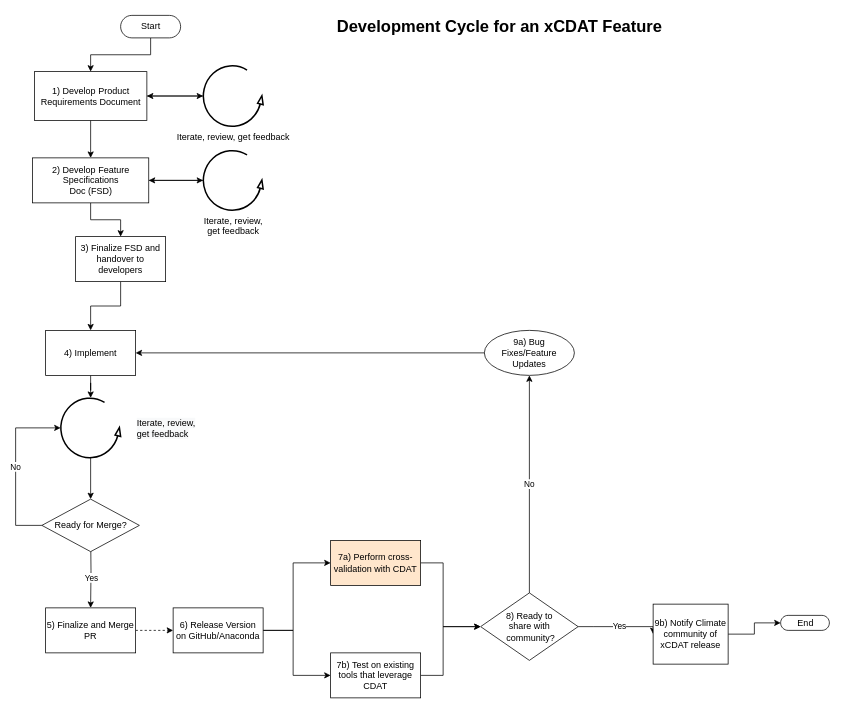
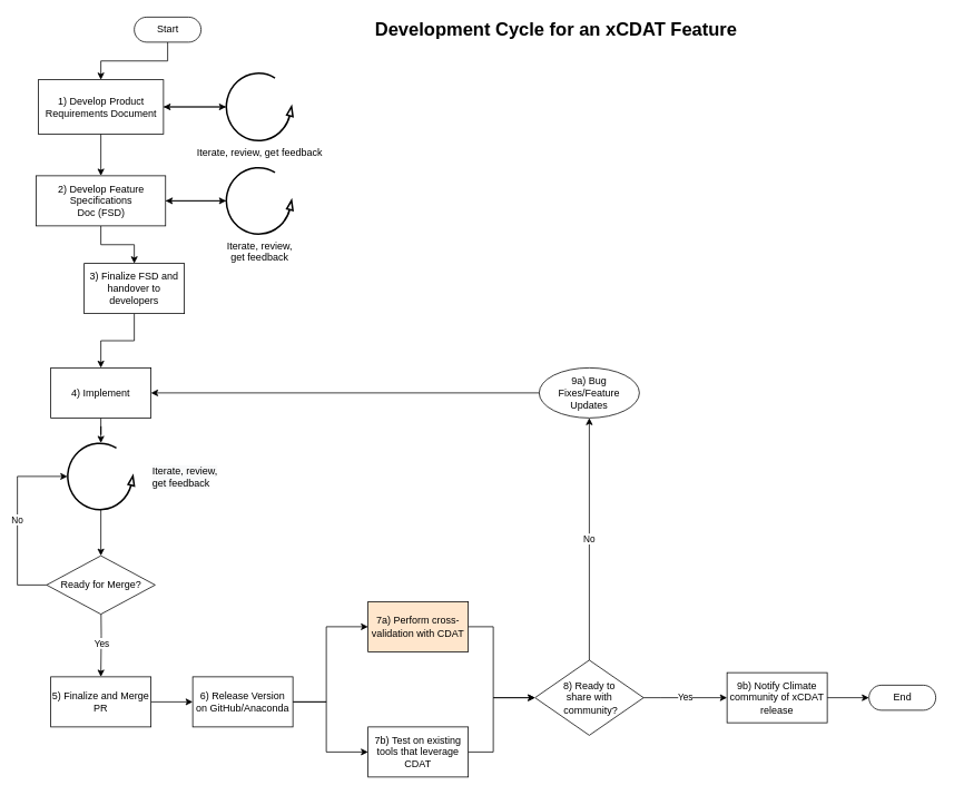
- <mxCell id="38" value="End" style="html=1;dashed=0;whitespace=wrap;shape=mxgraph.dfd.start" parent="1" vertex="1"><mxGeometry x="1040" y="820" width="65" height="20" as="geometry" /></mxCell>
+ <mxCell id="38" value="End" style="html=1;dashed=0;whitespace=wrap;shape=mxgraph.dfd.start" parent="1" vertex="1"><mxGeometry x="1040" y="820" width="80" height="30" as="geometry" /></mxCell>
- <mxCell id="23" style="edgeStyle=orthogonalEdgeStyle;rounded=0;orthogonalLoop=1;jettySize=auto;html=1;entryX=0;entryY=0.5;entryDx=0;entryDy=0;dashed=1;" parent="1" source="24" target="14" edge="1"><mxGeometry relative="1" as="geometry" /></mxCell>
+ <mxCell id="23" style="edgeStyle=orthogonalEdgeStyle;rounded=0;orthogonalLoop=1;jettySize=auto;html=1;entryX=0;entryY=0.5;entryDx=0;entryDy=0;" parent="1" source="24" target="14" edge="1"><mxGeometry relative="1" as="geometry" /></mxCell>
- <mxCell id="37" value="9b) Notify Climate community of xCDAT release" style="rounded=0;whiteSpace=wrap;html=1;" parent="1" vertex="1"><mxGeometry x="870" y="805" width="100" height="80" as="geometry" /></mxCell>
+ <mxCell id="37" value="9b) Notify Climate community of xCDAT release" style="rounded=0;whiteSpace=wrap;html=1;" parent="1" vertex="1"><mxGeometry x="870" y="805" width="120" height="60" as="geometry" /></mxCell>
